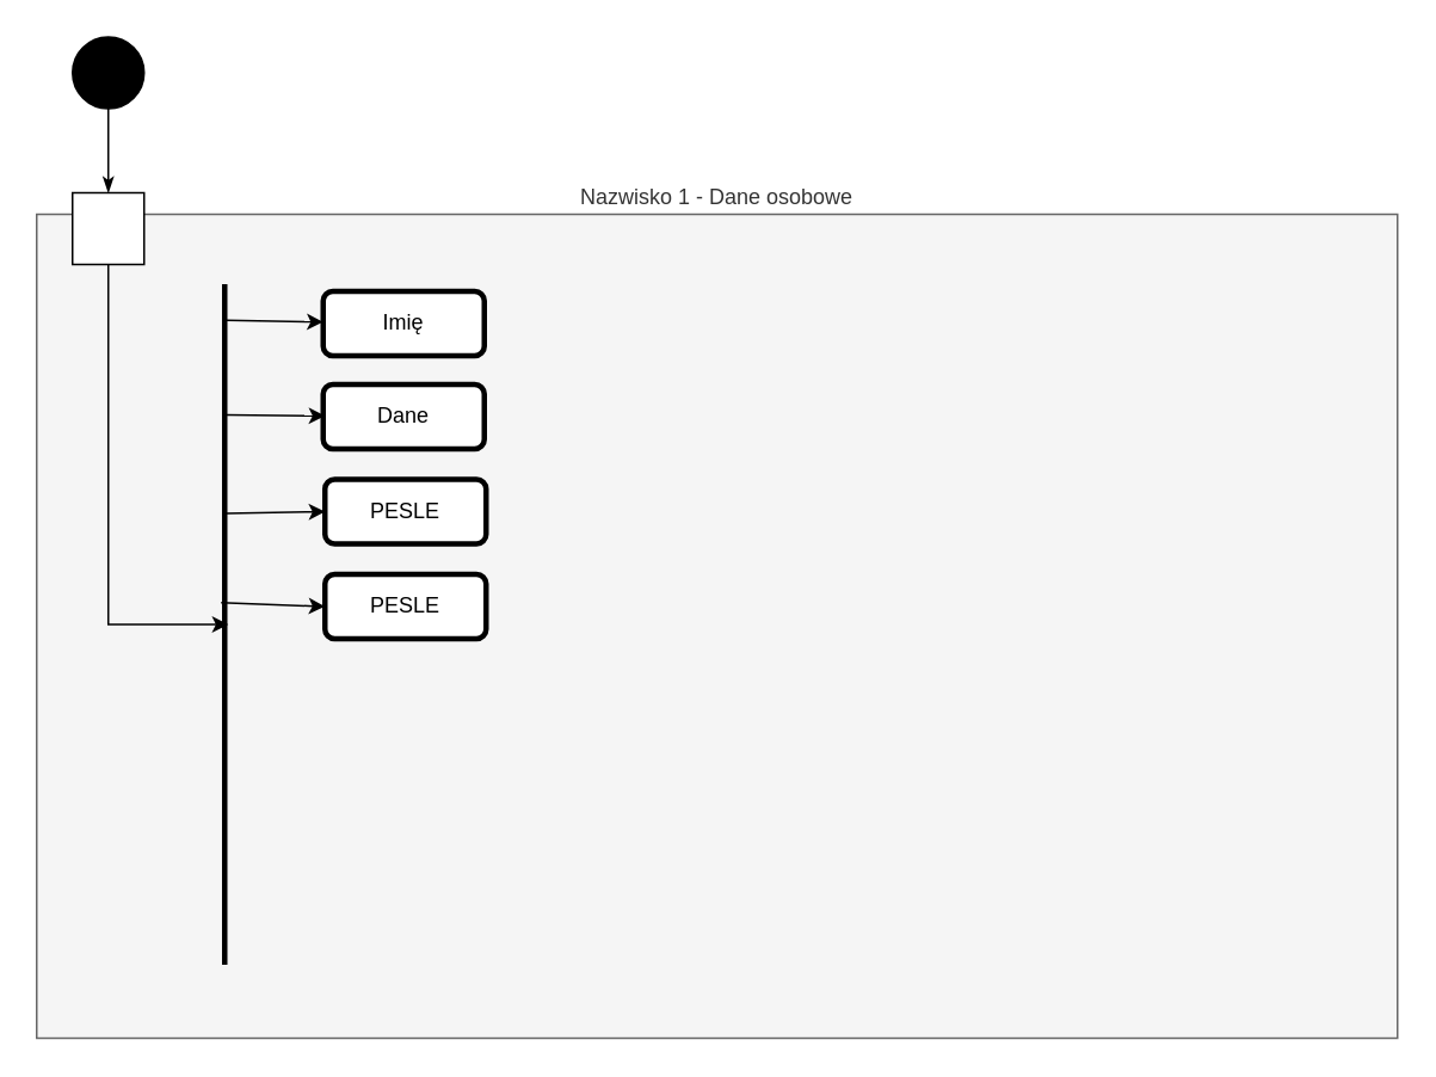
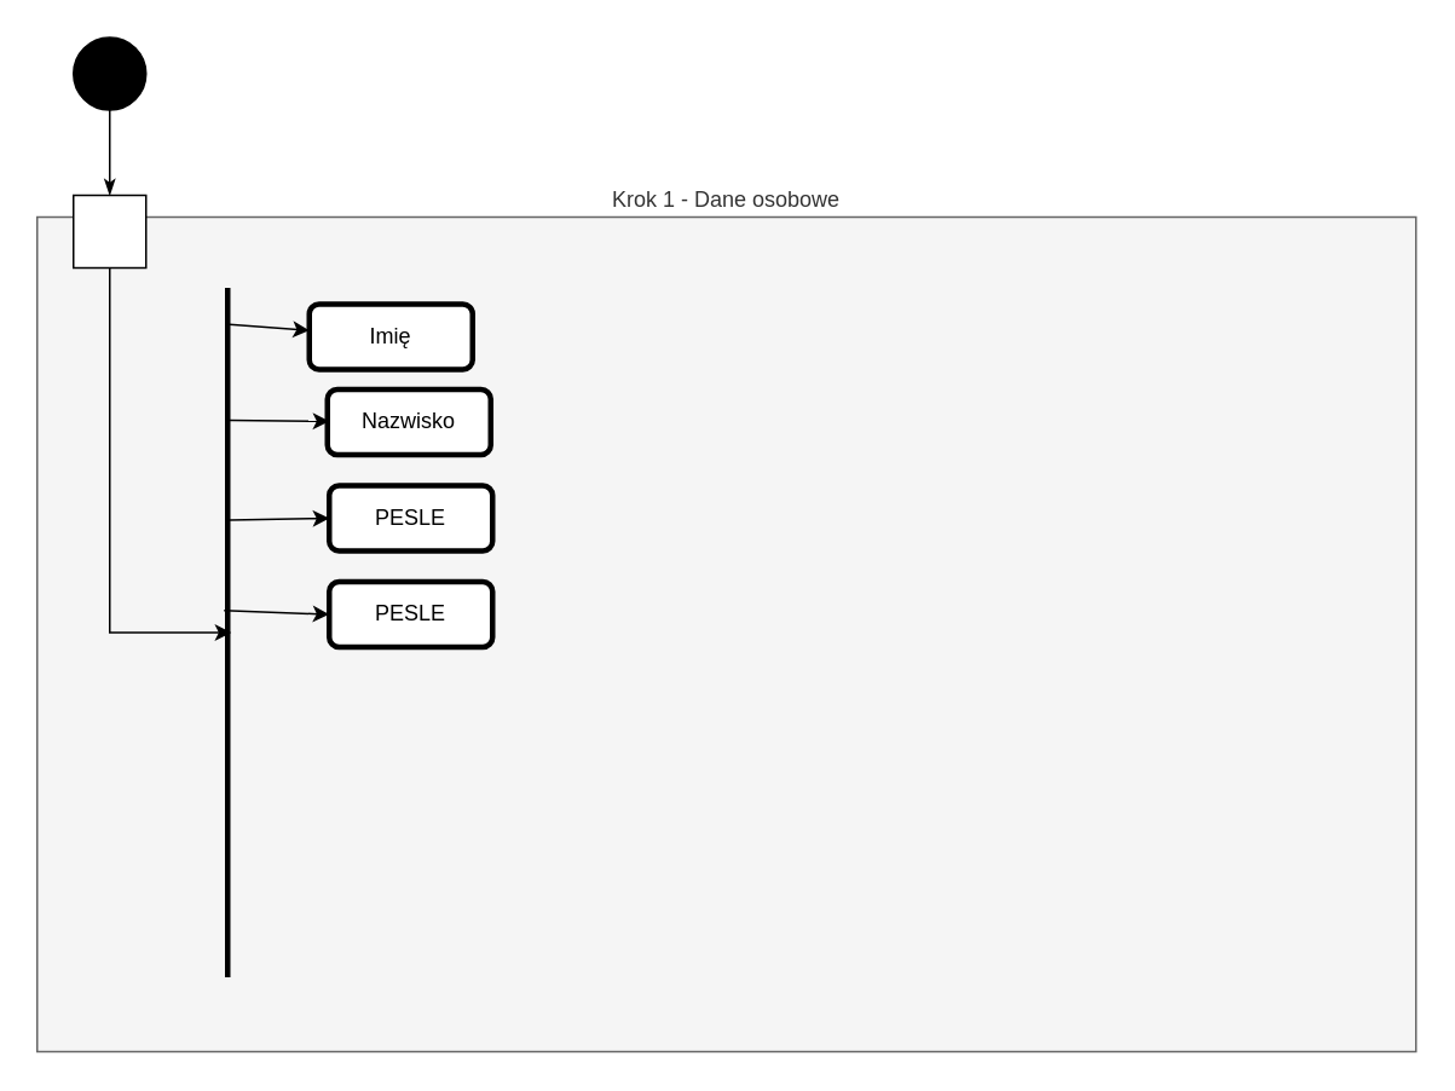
- <mxCell id="2" value="Nazwisko 1 - Dane osobowe" style="rounded=0;whiteSpace=wrap;html=1;strokeColor=#666666;fillColor=#f5f5f5;fontColor=#333333;glass=0;sketch=0;labelPosition=center;verticalLabelPosition=top;align=center;verticalAlign=bottom;" vertex="1" parent="1"><mxGeometry x="20" y="119" width="760" height="460" as="geometry" /></mxCell>
+ <mxCell id="2" value="Krok 1 - Dane osobowe" style="rounded=0;whiteSpace=wrap;html=1;strokeColor=#666666;fillColor=#f5f5f5;fontColor=#333333;glass=0;sketch=0;labelPosition=center;verticalLabelPosition=top;align=center;verticalAlign=bottom;" vertex="1" parent="1"><mxGeometry x="20" y="119" width="760" height="460" as="geometry" /></mxCell>
- <mxCell id="8" value="Imię" style="rounded=1;whiteSpace=wrap;html=1;glass=0;sketch=0;strokeColor=default;strokeWidth=3;fillColor=#FFFFFF;gradientColor=none;" vertex="1" parent="1"><mxGeometry x="180" y="162" width="90" height="36" as="geometry" /></mxCell>
+ <mxCell id="8" value="Imię" style="rounded=1;whiteSpace=wrap;html=1;glass=0;sketch=0;strokeColor=default;strokeWidth=3;fillColor=#FFFFFF;gradientColor=none;" vertex="1" parent="1"><mxGeometry x="170" y="167" width="90" height="36" as="geometry" /></mxCell>
- <mxCell id="9" value="Dane" style="rounded=1;whiteSpace=wrap;html=1;glass=0;sketch=0;strokeColor=default;strokeWidth=3;fillColor=#FFFFFF;gradientColor=none;" vertex="1" parent="1"><mxGeometry x="180" y="214" width="90" height="36" as="geometry" /></mxCell>
+ <mxCell id="9" value="Nazwisko" style="rounded=1;whiteSpace=wrap;html=1;glass=0;sketch=0;strokeColor=default;strokeWidth=3;fillColor=#FFFFFF;gradientColor=none;" vertex="1" parent="1"><mxGeometry x="180" y="214" width="90" height="36" as="geometry" /></mxCell>
